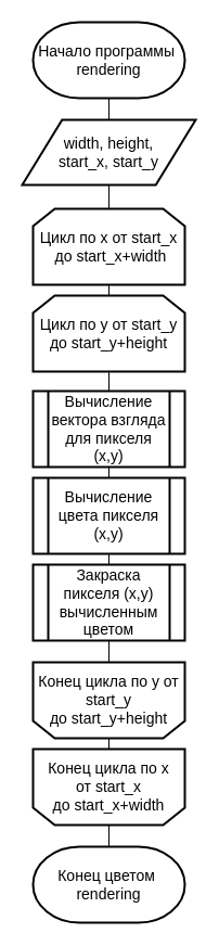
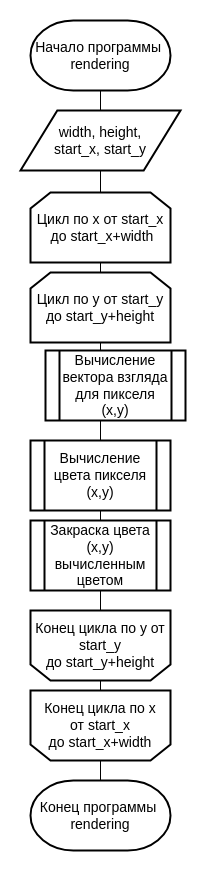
- <mxCell id="14" value="Вычисление вектора взгляда для пикселя (x,y)" style="shape=process;whiteSpace=wrap;html=1;backgroundOutline=1;strokeWidth=2;fontSize=14;" parent="1" vertex="1"><mxGeometry x="30" y="360" width="140" height="70" as="geometry" /></mxCell>
+ <mxCell id="14" value="Вычисление вектора взгляда для пикселя (x,y)" style="shape=process;whiteSpace=wrap;html=1;backgroundOutline=1;strokeWidth=2;fontSize=14;" parent="1" vertex="1"><mxGeometry x="45" y="350" width="140" height="70" as="geometry" /></mxCell>
- <mxCell id="13" value="Закраска пикселя (x,y) вычисленным цветом" style="shape=process;whiteSpace=wrap;html=1;backgroundOutline=1;strokeWidth=2;fontSize=14;" parent="1" vertex="1"><mxGeometry x="30" y="520" width="140" height="70" as="geometry" /></mxCell>
+ <mxCell id="13" value="Закраска цвета (x,y) вычисленным цветом" style="shape=process;whiteSpace=wrap;html=1;backgroundOutline=1;strokeWidth=2;fontSize=14;" parent="1" vertex="1"><mxGeometry x="30" y="520" width="140" height="70" as="geometry" /></mxCell>
- <mxCell id="3" value="Конец цветом&amp;nbsp;&lt;br&gt;rendering" style="strokeWidth=2;html=1;shape=mxgraph.flowchart.terminator;whiteSpace=wrap;fontSize=14;" parent="1" vertex="1"><mxGeometry x="30" y="780" width="140" height="70" as="geometry" /></mxCell>
+ <mxCell id="3" value="Конец программы&amp;nbsp;&lt;br&gt;rendering" style="strokeWidth=2;html=1;shape=mxgraph.flowchart.terminator;whiteSpace=wrap;fontSize=14;" parent="1" vertex="1"><mxGeometry x="30" y="780" width="140" height="70" as="geometry" /></mxCell>
